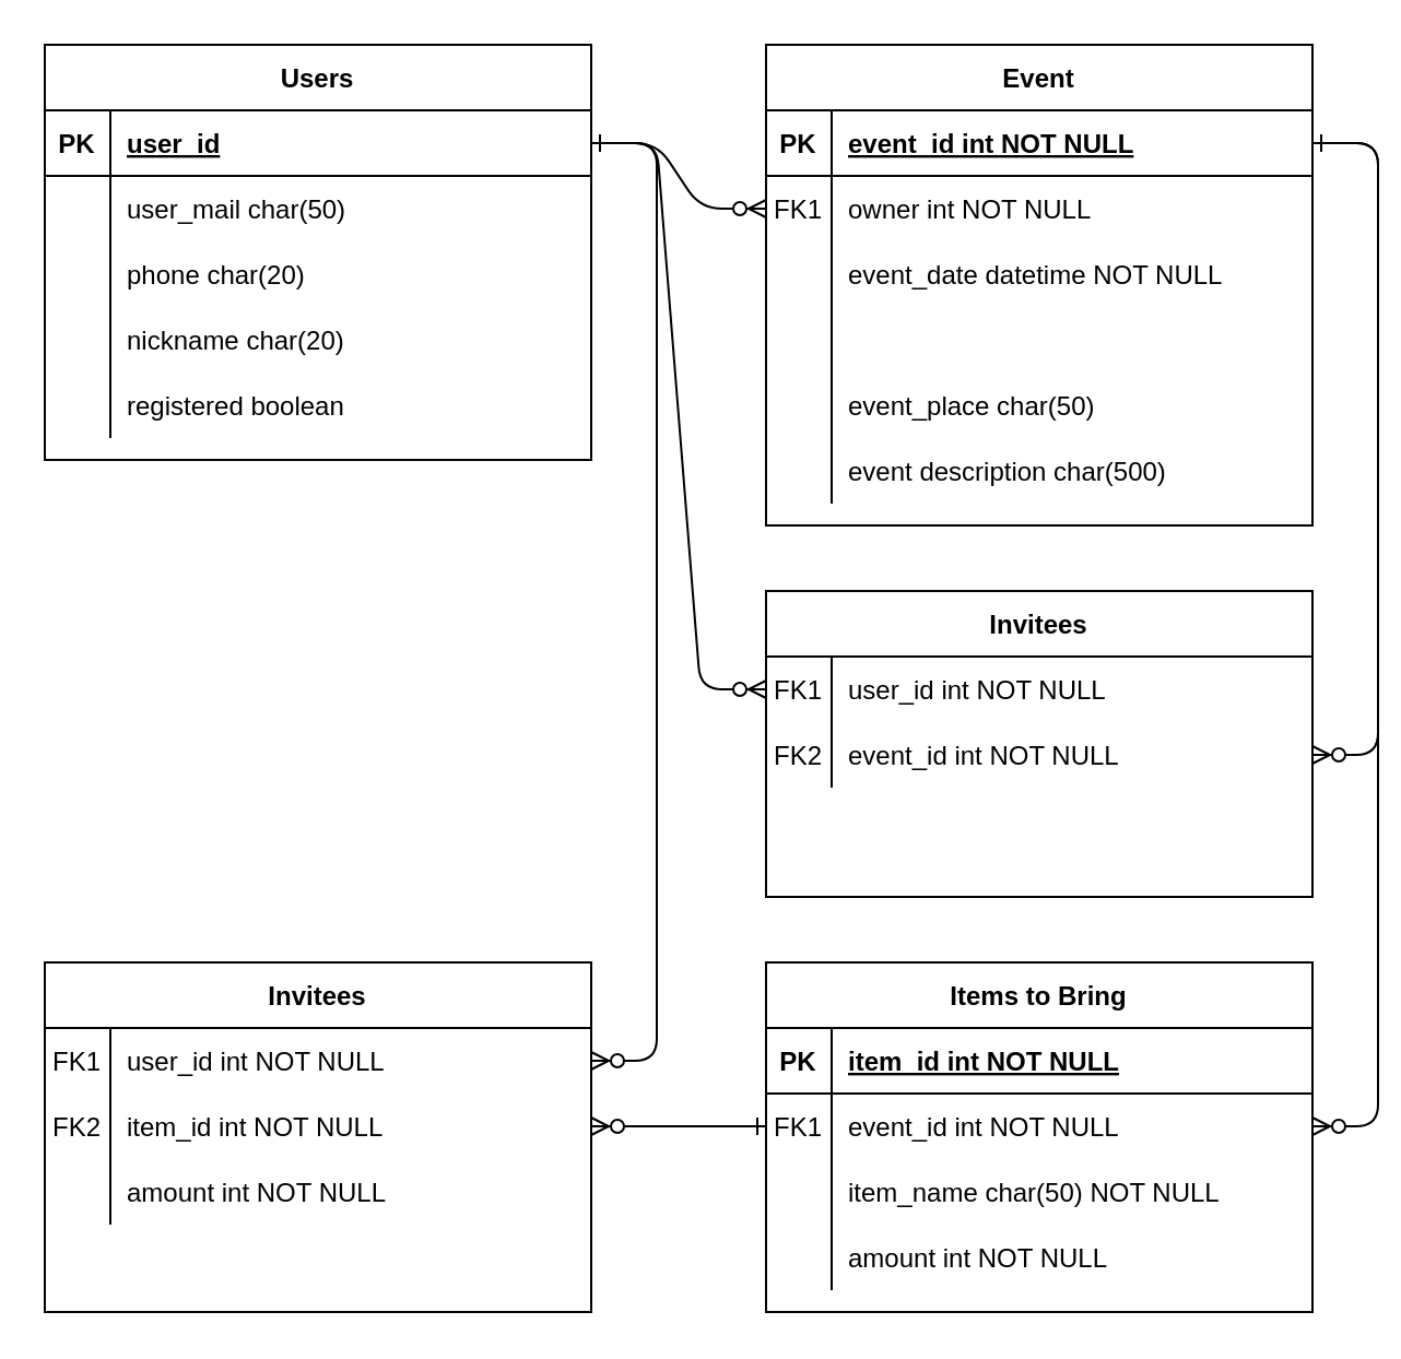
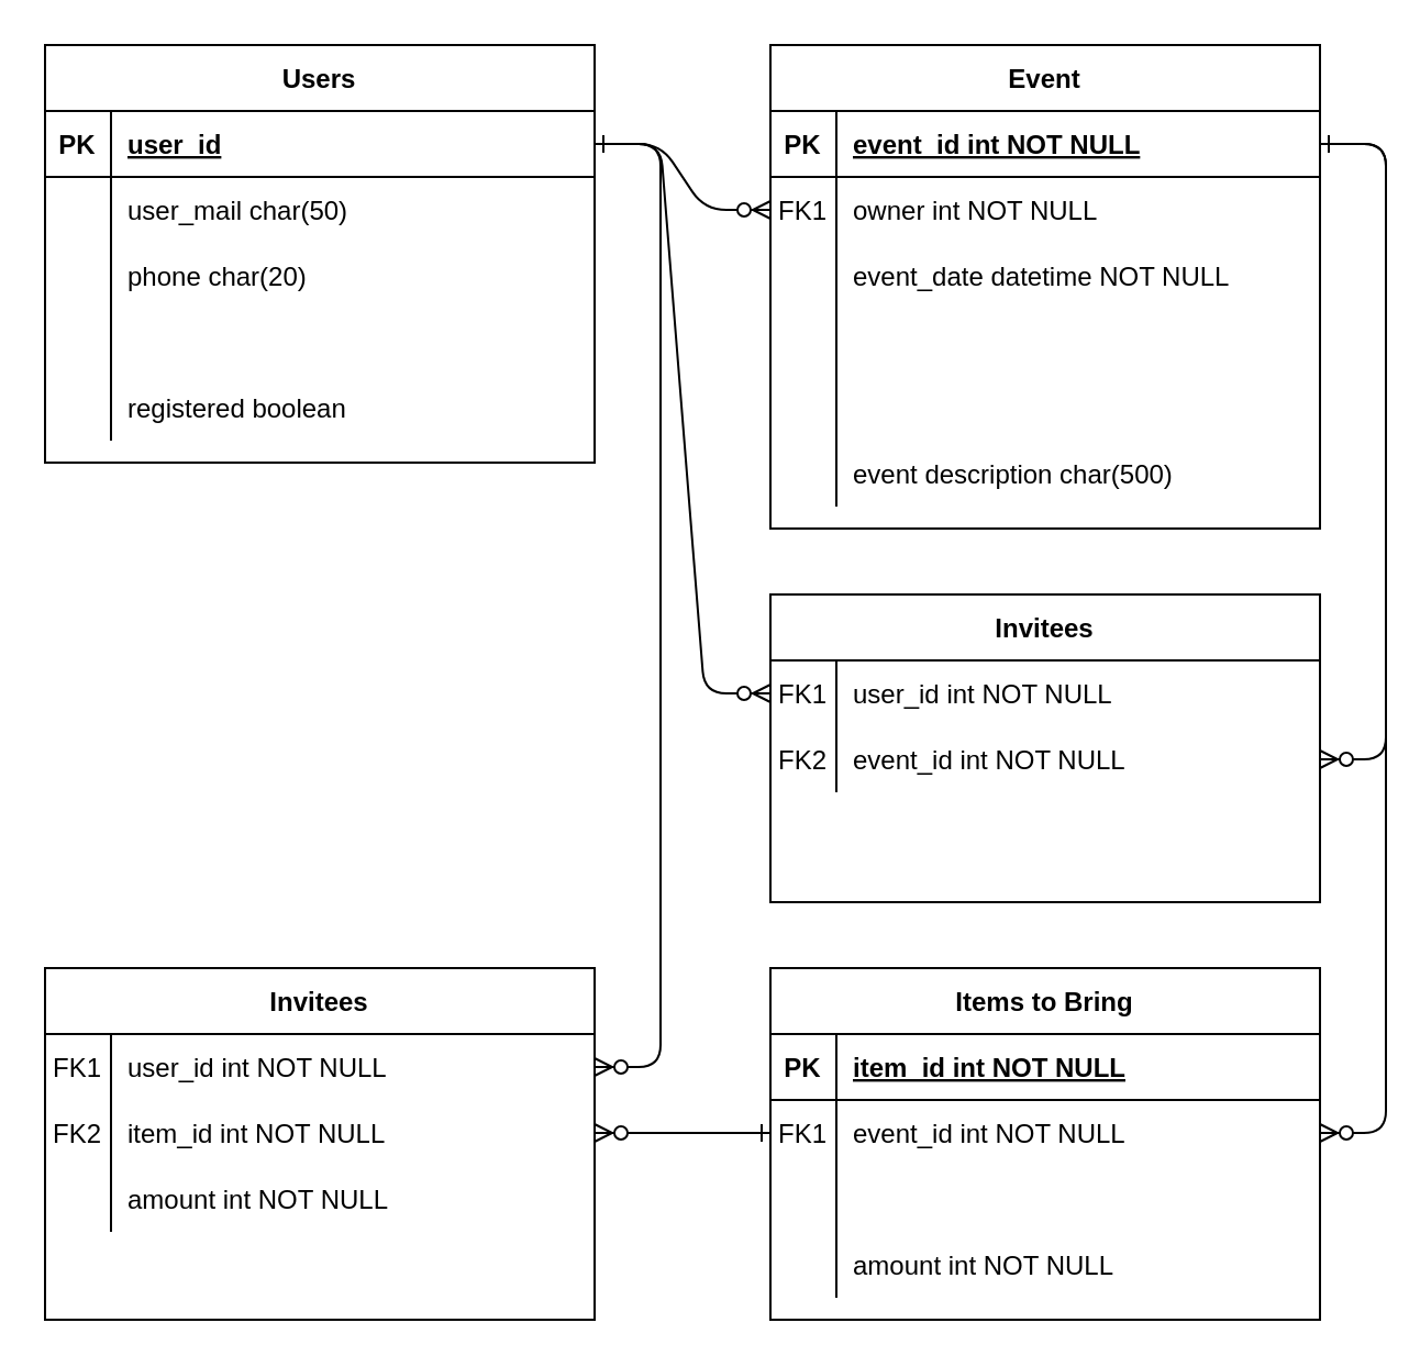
- <mxCell id="34" value="nickname char(20)" style="shape=partialRectangle;overflow=hidden;connectable=0;fillColor=none;top=0;left=0;bottom=0;right=0;align=left;spacingLeft=6;" parent="32" vertex="1"><mxGeometry x="30" width="220" height="30" as="geometry" /></mxCell>
- <mxCell id="18" value="event_place char(50)" style="shape=partialRectangle;overflow=hidden;connectable=0;fillColor=none;top=0;left=0;bottom=0;right=0;align=left;spacingLeft=6;" parent="16" vertex="1"><mxGeometry x="30" width="220" height="30" as="geometry" /></mxCell>
- <mxCell id="59" value="item_name char(50) NOT NULL" style="shape=partialRectangle;overflow=hidden;connectable=0;fillColor=none;top=0;left=0;bottom=0;right=0;align=left;spacingLeft=6;" parent="57" vertex="1"><mxGeometry x="30" width="220" height="30" as="geometry" /></mxCell>
